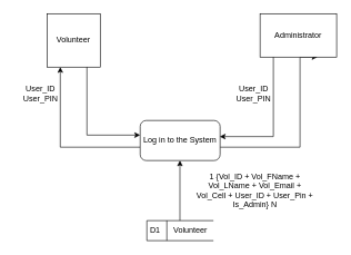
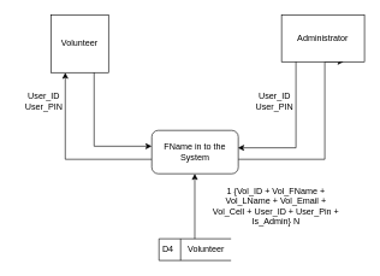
- <mxCell id="5" value="Log in to the System" style="rounded=1;whiteSpace=wrap;html=1;" parent="1" vertex="1"><mxGeometry x="210" y="180" width="120" height="60" as="geometry" /></mxCell>
+ <mxCell id="5" value="FName in to the System" style="rounded=1;whiteSpace=wrap;html=1;" parent="1" vertex="1"><mxGeometry x="210" y="180" width="120" height="60" as="geometry" /></mxCell>
- <mxCell id="7" value="D1" style="html=1;dashed=0;whiteSpace=wrap;shape=mxgraph.dfd.dataStoreID;align=left;spacingLeft=3;points=[[0,0],[0.5,0],[1,0],[0,0.5],[1,0.5],[0,1],[0.5,1],[1,1]];movable=0;resizable=0;rotatable=0;deletable=0;editable=0;locked=1;connectable=0;" parent="6" vertex="1"><mxGeometry width="100" height="30" as="geometry" /></mxCell>
+ <mxCell id="7" value="D4" style="html=1;dashed=0;whiteSpace=wrap;shape=mxgraph.dfd.dataStoreID;align=left;spacingLeft=3;points=[[0,0],[0.5,0],[1,0],[0,0.5],[1,0.5],[0,1],[0.5,1],[1,1]];movable=0;resizable=0;rotatable=0;deletable=0;editable=0;locked=1;connectable=0;" parent="6" vertex="1"><mxGeometry width="100" height="30" as="geometry" /></mxCell>
